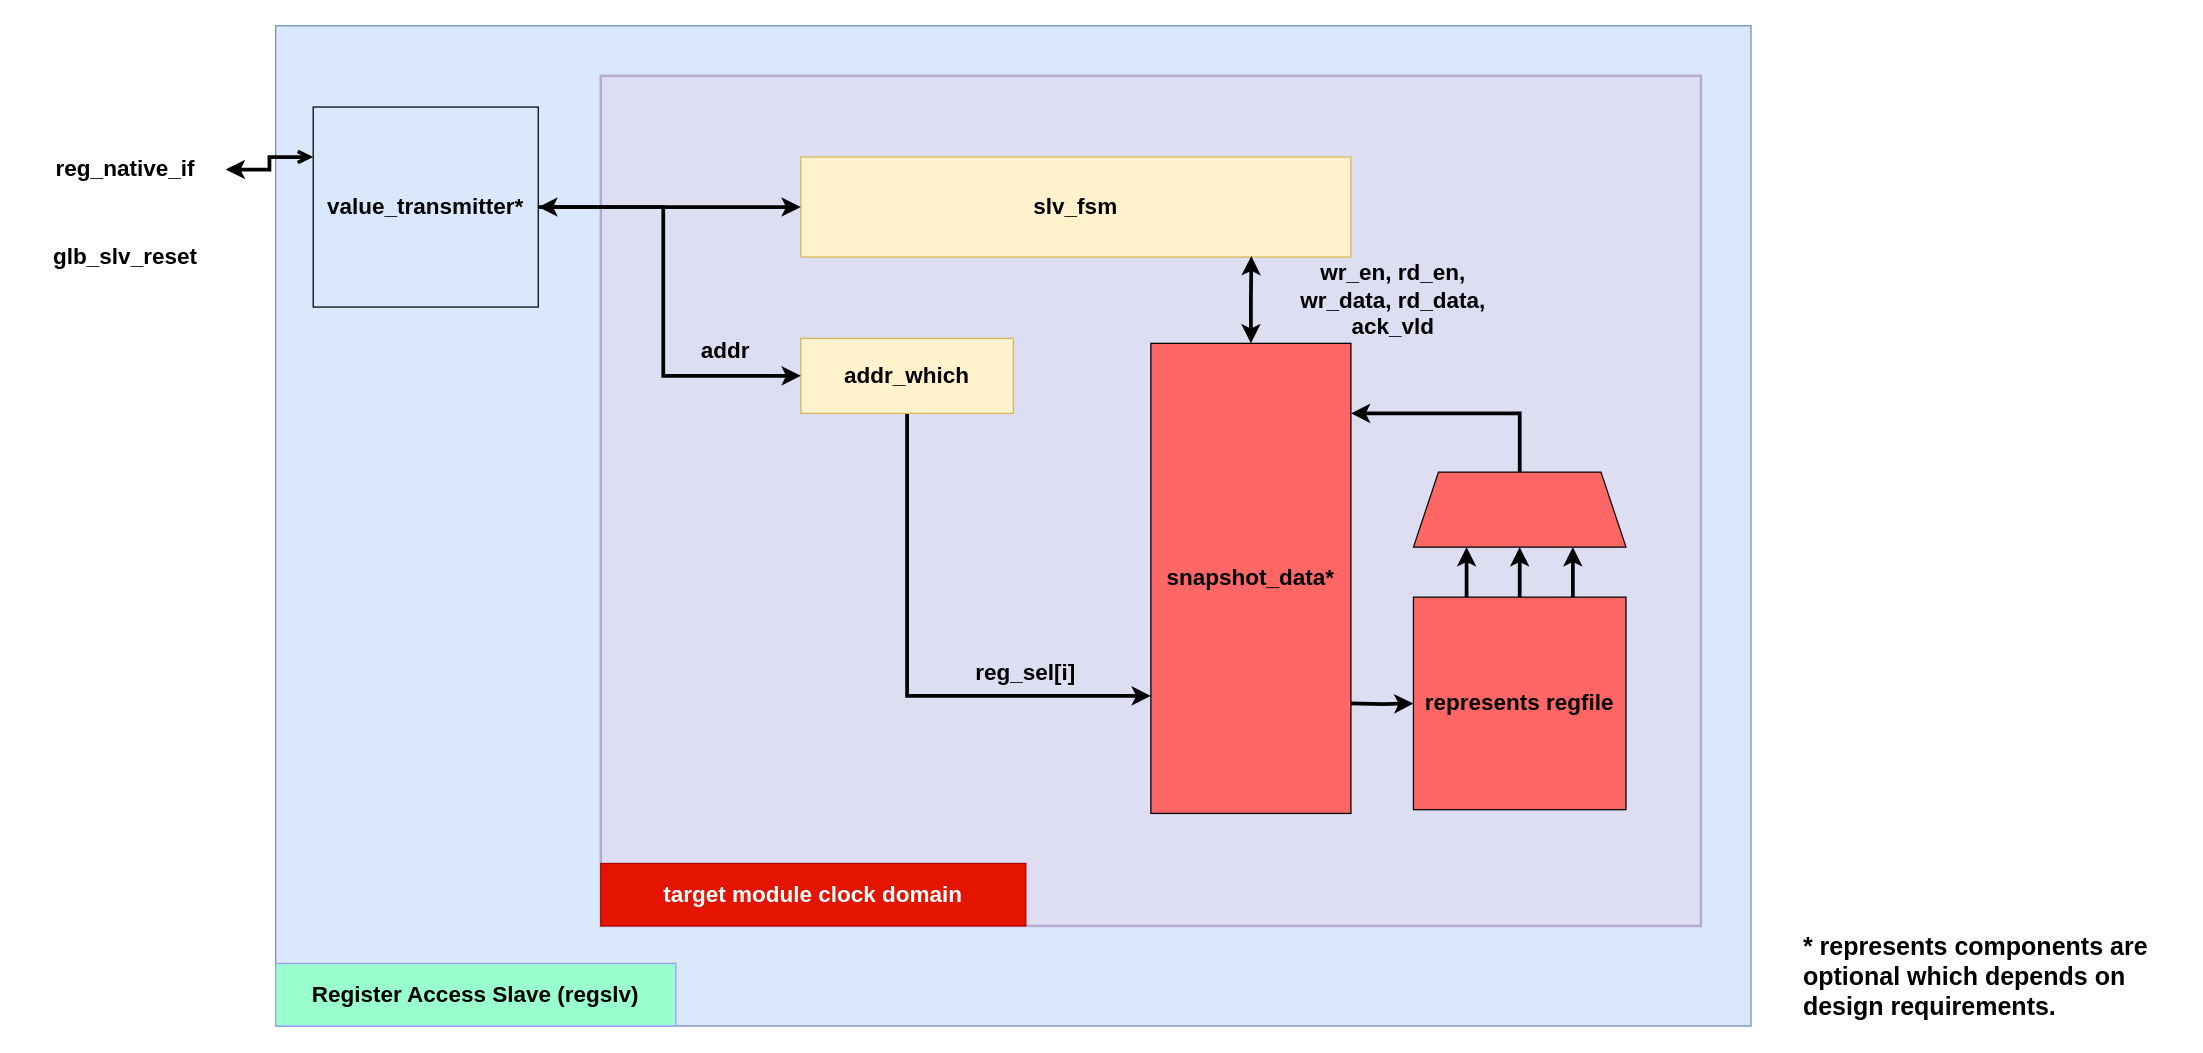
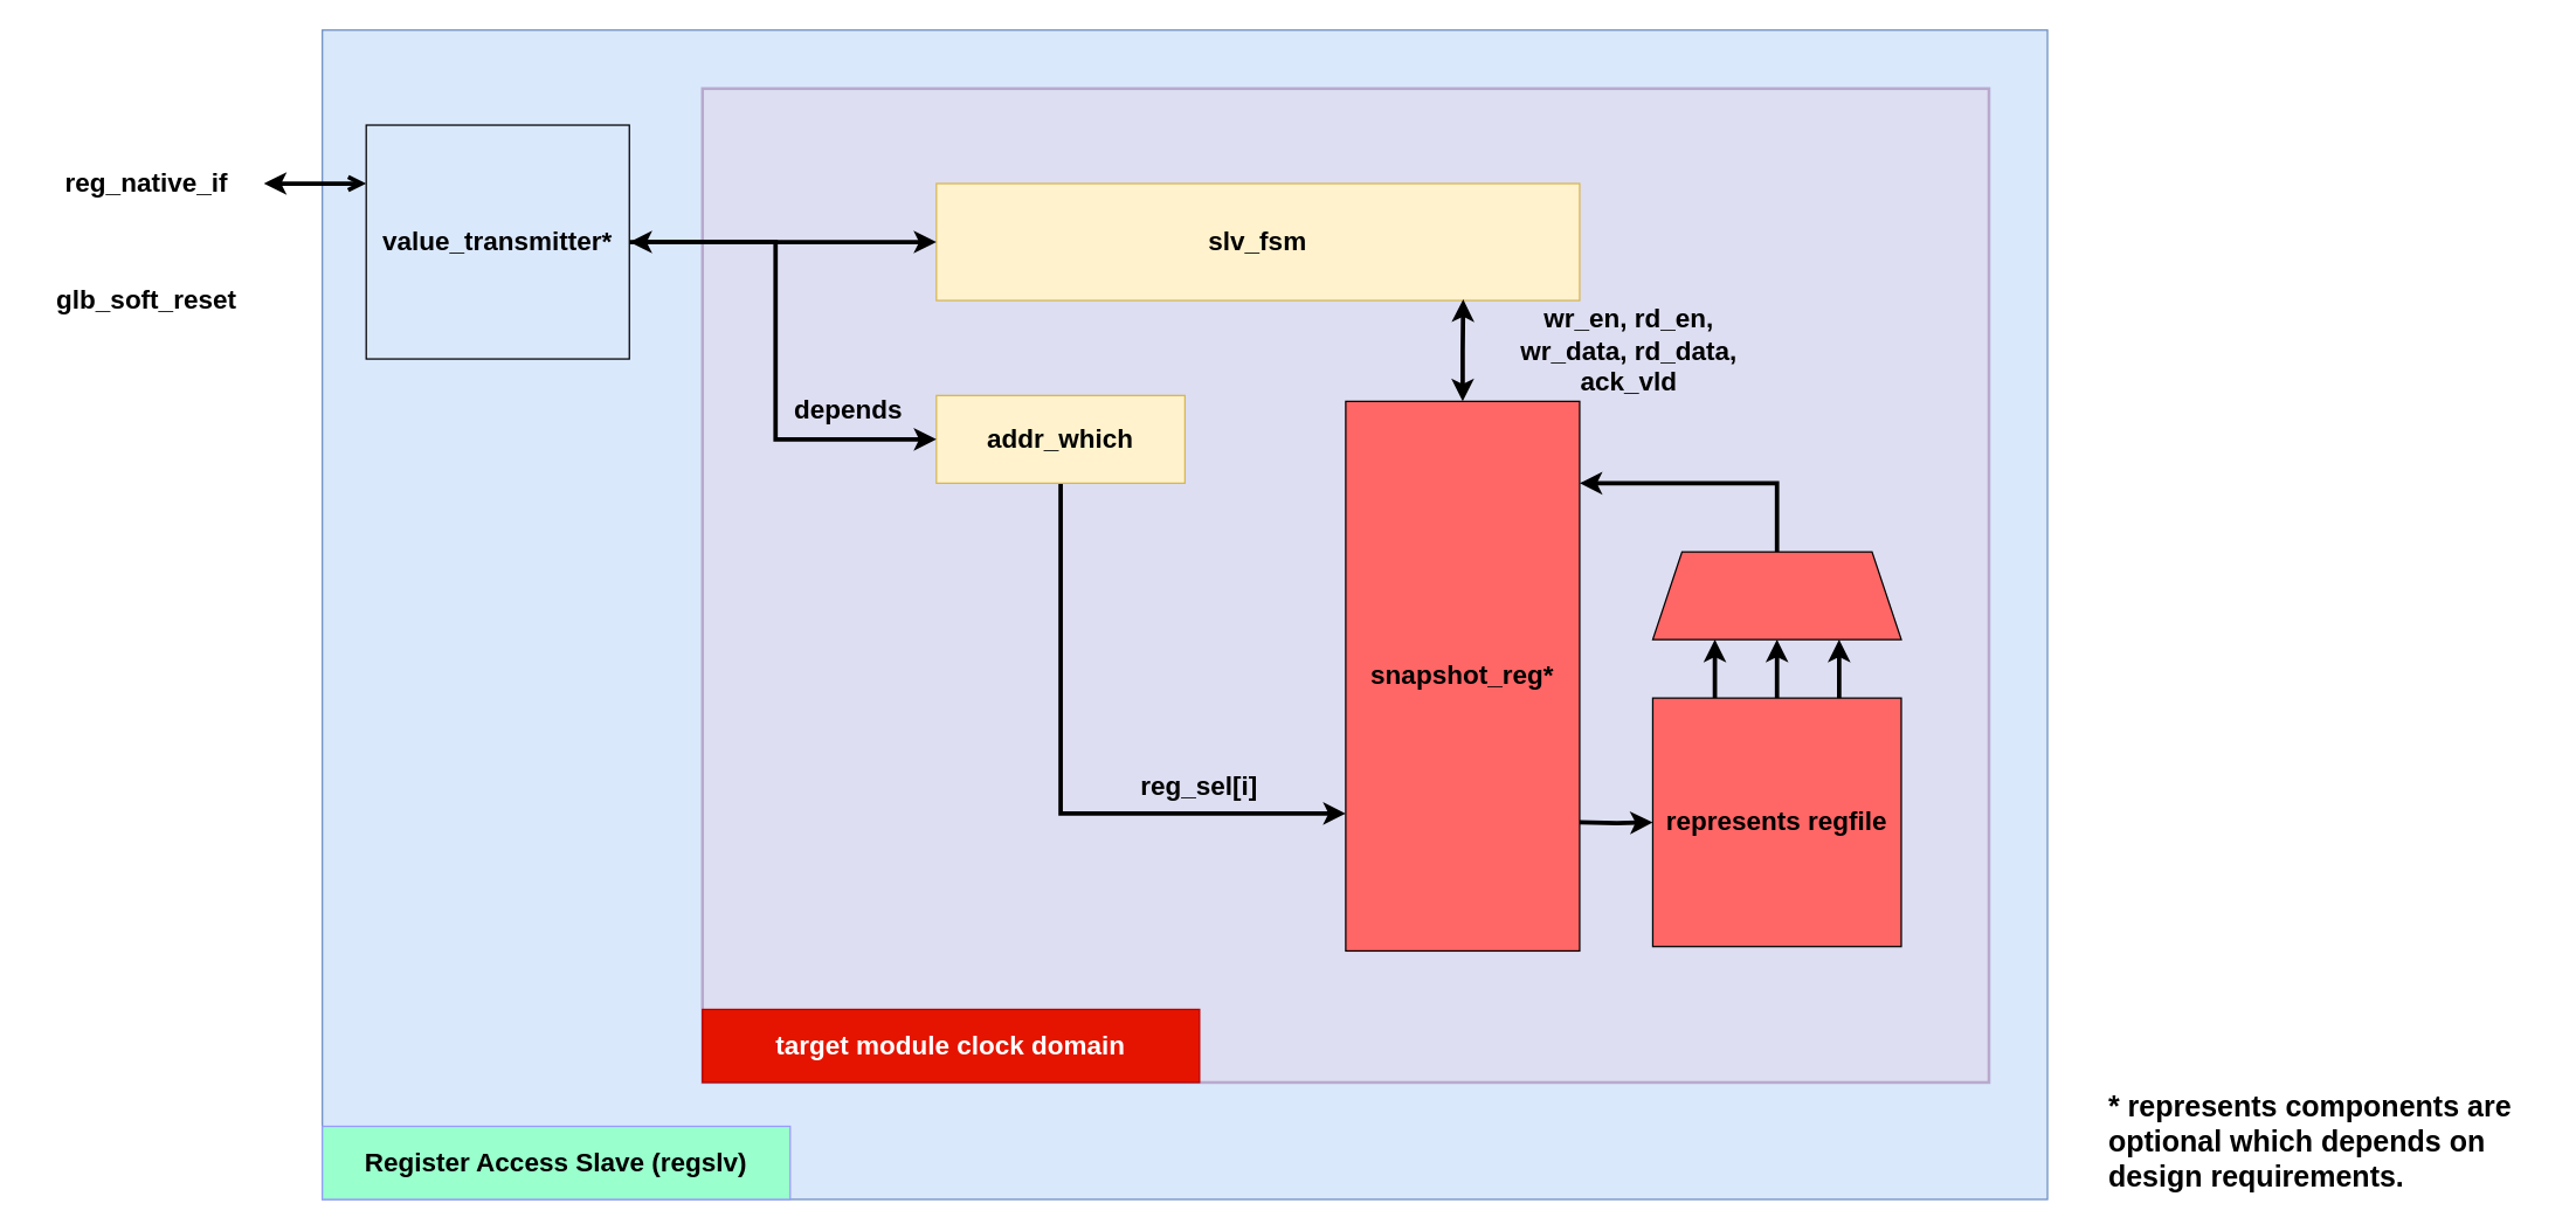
- <mxCell id="23" value="&lt;b style=&quot;font-size: 18px;&quot;&gt;reg_native_if&lt;/b&gt;&lt;b style=&quot;font-size: 18px;&quot;&gt;&lt;br style=&quot;font-size: 18px;&quot;&gt;&lt;/b&gt;" style="text;html=1;strokeColor=none;fillColor=none;align=center;verticalAlign=middle;whiteSpace=wrap;rounded=0;fontSize=18;fontColor=#000000;" parent="1" vertex="1"><mxGeometry x="20" y="120" width="160" height="30" as="geometry" /></mxCell>
+ <mxCell id="23" value="&lt;b style=&quot;font-size: 18px;&quot;&gt;reg_native_if&lt;/b&gt;&lt;b style=&quot;font-size: 18px;&quot;&gt;&lt;br style=&quot;font-size: 18px;&quot;&gt;&lt;/b&gt;" style="text;html=1;strokeColor=none;fillColor=none;align=center;verticalAlign=middle;whiteSpace=wrap;rounded=0;fontSize=18;fontColor=#000000;" parent="1" vertex="1"><mxGeometry x="20" y="110" width="160" height="30" as="geometry" /></mxCell>
- <mxCell id="27" value="&lt;b style=&quot;font-size: 18px&quot;&gt;glb_slv_reset&lt;br style=&quot;font-size: 18px&quot;&gt;&lt;/b&gt;" style="text;html=1;strokeColor=none;fillColor=none;align=center;verticalAlign=middle;whiteSpace=wrap;rounded=0;fontSize=18;fontColor=#000000;" vertex="1" parent="1"><mxGeometry x="20" y="190" width="160" height="30" as="geometry" /></mxCell>
+ <mxCell id="27" value="&lt;b style=&quot;font-size: 18px&quot;&gt;glb_soft_reset&lt;br style=&quot;font-size: 18px&quot;&gt;&lt;/b&gt;" style="text;html=1;strokeColor=none;fillColor=none;align=center;verticalAlign=middle;whiteSpace=wrap;rounded=0;fontSize=18;fontColor=#000000;" vertex="1" parent="1"><mxGeometry x="20" y="190" width="160" height="30" as="geometry" /></mxCell>
- <mxCell id="24" value="&lt;b style=&quot;font-size: 18px;&quot;&gt;addr&lt;/b&gt;" style="text;html=1;strokeColor=none;fillColor=none;align=center;verticalAlign=middle;whiteSpace=wrap;rounded=0;fontSize=18;" parent="1" vertex="1"><mxGeometry x="530" y="260" width="100" height="40" as="geometry" /></mxCell>
+ <mxCell id="24" value="&lt;b style=&quot;font-size: 18px;&quot;&gt;depends&lt;/b&gt;" style="text;html=1;strokeColor=none;fillColor=none;align=center;verticalAlign=middle;whiteSpace=wrap;rounded=0;fontSize=18;" parent="1" vertex="1"><mxGeometry x="530" y="260" width="100" height="40" as="geometry" /></mxCell>
- <mxCell id="17" value="&lt;b style=&quot;font-size: 18px;&quot;&gt;snapshot_data*&lt;/b&gt;" style="rounded=0;whiteSpace=wrap;html=1;fontSize=18;fontColor=#000000;fillColor=#FF6666;" parent="1" vertex="1"><mxGeometry x="920" y="274" width="160" height="376" as="geometry" /></mxCell>
+ <mxCell id="17" value="&lt;b style=&quot;font-size: 18px;&quot;&gt;snapshot_reg*&lt;/b&gt;" style="rounded=0;whiteSpace=wrap;html=1;fontSize=18;fontColor=#000000;fillColor=#FF6666;" parent="1" vertex="1"><mxGeometry x="920" y="274" width="160" height="376" as="geometry" /></mxCell>
